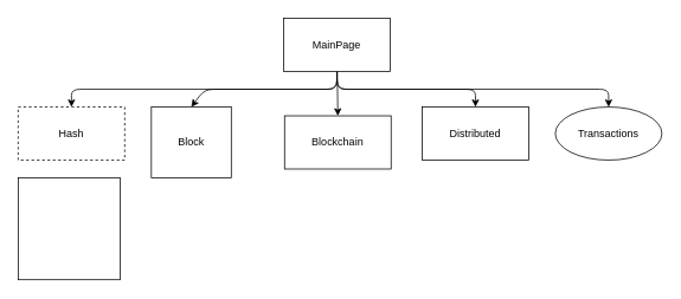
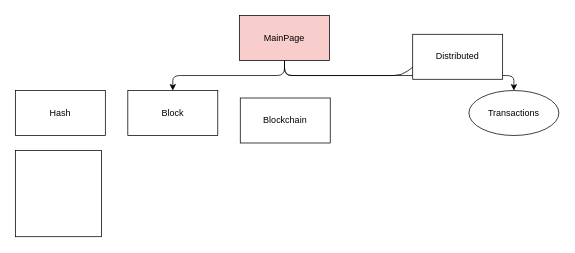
- <mxCell id="7" value="MainPage" style="rounded=0;whiteSpace=wrap;html=1;" parent="1" vertex="1"><mxGeometry x="319" y="20" width="120" height="60" as="geometry" /></mxCell>
+ <mxCell id="7" value="MainPage" style="rounded=0;whiteSpace=wrap;html=1;fillColor=#f8cecc;" parent="1" vertex="1"><mxGeometry x="319" y="20" width="120" height="60" as="geometry" /></mxCell>
- <mxCell id="2" style="edgeStyle=none;html=1;entryX=0.5;entryY=0;entryDx=0;entryDy=0;exitX=0.5;exitY=1;exitDx=0;exitDy=0;" parent="1" source="7" target="8" edge="1"><mxGeometry relative="1" as="geometry"><Array as="points"><mxPoint x="379" y="100" /><mxPoint x="80" y="100" /></Array></mxGeometry></mxCell>
- <mxCell id="4" style="edgeStyle=none;html=1;entryX=0.5;entryY=0;entryDx=0;entryDy=0;" parent="1" source="7" target="10" edge="1"><mxGeometry relative="1" as="geometry" /></mxCell>
- <mxCell id="8" value="Hash" style="rounded=0;whiteSpace=wrap;html=1;dashed=1;" parent="1" vertex="1"><mxGeometry x="20" y="120" width="120" height="60" as="geometry" /></mxCell>
+ <mxCell id="8" value="Hash" style="rounded=0;whiteSpace=wrap;html=1;" parent="1" vertex="1"><mxGeometry x="20" y="120" width="120" height="60" as="geometry" /></mxCell>
- <mxCell id="11" value="Distributed" style="rounded=0;whiteSpace=wrap;html=1;" parent="1" vertex="1"><mxGeometry x="475" y="120" width="120" height="60" as="geometry" /></mxCell>
+ <mxCell id="11" value="Distributed" style="rounded=0;whiteSpace=wrap;html=1;" parent="1" vertex="1"><mxGeometry x="550" y="45" width="120" height="60" as="geometry" /></mxCell>
- <mxCell id="9" value="Block" style="rounded=0;whiteSpace=wrap;html=1;" parent="1" vertex="1"><mxGeometry x="170" y="120" width="90" height="80" as="geometry" /></mxCell>
+ <mxCell id="9" value="Block" style="rounded=0;whiteSpace=wrap;html=1;" parent="1" vertex="1"><mxGeometry x="170" y="120" width="120" height="60" as="geometry" /></mxCell>
